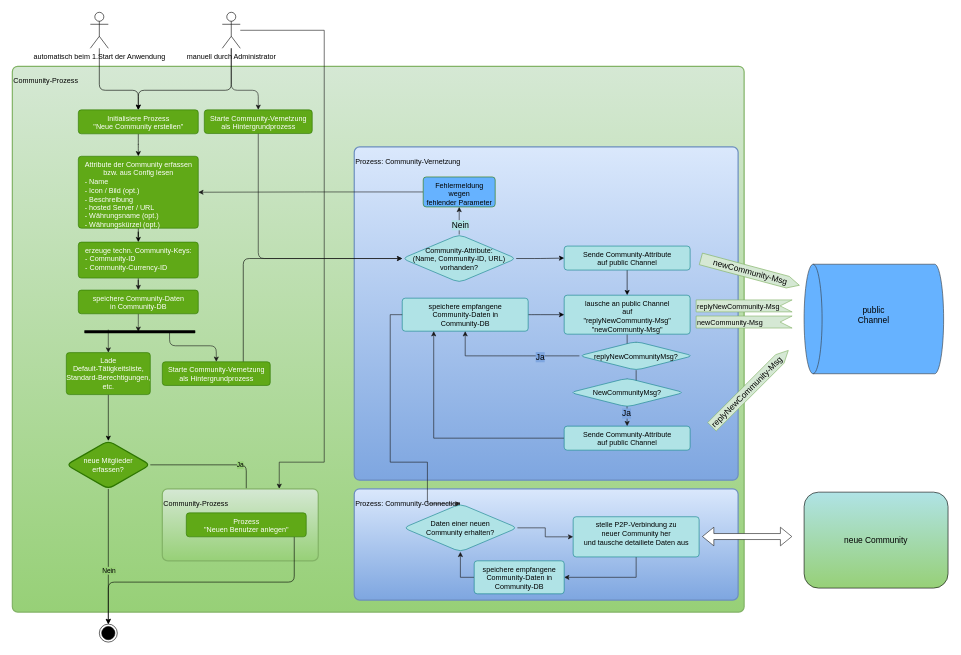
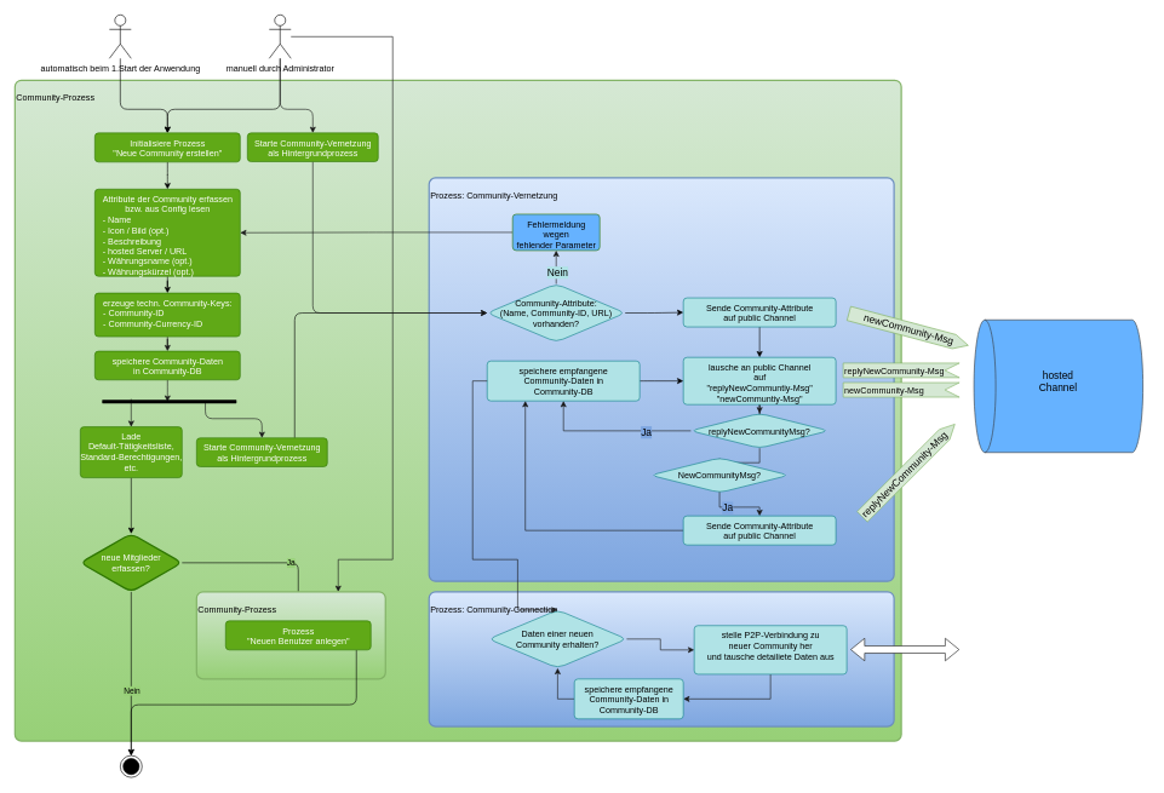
- <mxCell id="63" value="public Channel" style="text;html=1;strokeColor=none;fillColor=none;align=center;verticalAlign=middle;whiteSpace=wrap;fontColor=#000000;fontSize=14;rounded=1;" vertex="1" parent="61"><mxGeometry x="96.305" y="74.995" width="40" height="20" as="geometry" /></mxCell>
+ <mxCell id="63" value="hosted Channel" style="text;html=1;strokeColor=none;fillColor=none;align=center;verticalAlign=middle;whiteSpace=wrap;fontColor=#000000;fontSize=14;rounded=1;" vertex="1" parent="61"><mxGeometry x="96.305" y="74.995" width="40" height="20" as="geometry" /></mxCell>
- <mxCell id="54" value="replyNewCommunityMsg?" style="rhombus;fillColor=#b0e3e6;strokeColor=#0e8088;fontColor=#000000;align=center;rounded=1;" vertex="1" parent="1"><mxGeometry x="965" y="568.76" width="190" height="47.87" as="geometry" /></mxCell>
+ <mxCell id="54" value="replyNewCommunityMsg?" style="rhombus;fillColor=#b0e3e6;strokeColor=#0e8088;fontColor=#000000;align=center;rounded=1;" vertex="1" parent="1"><mxGeometry x="950" y="568.76" width="190" height="47.87" as="geometry" /></mxCell>
- <mxCell id="57" value="NewCommunityMsg?" style="rhombus;fillColor=#b0e3e6;strokeColor=#0e8088;fontColor=#000000;align=center;rounded=1;" vertex="1" parent="1"><mxGeometry x="950" y="630" width="190" height="47.87" as="geometry" /></mxCell>
+ <mxCell id="57" value="NewCommunityMsg?" style="rhombus;fillColor=#b0e3e6;strokeColor=#0e8088;fontColor=#000000;align=center;rounded=1;" vertex="1" parent="1"><mxGeometry x="895" y="630" width="190" height="47.87" as="geometry" /></mxCell>
- <mxCell id="71" value="neue Community" style="rounded=1;whiteSpace=wrap;html=1;labelBackgroundColor=none;fontSize=14;fontColor=#000000;fillColor=#B0E3E6;align=center;gradientColor=#97D077;" vertex="1" parent="1"><mxGeometry x="1339.99" y="820" width="240.01" height="160" as="geometry" /></mxCell>
